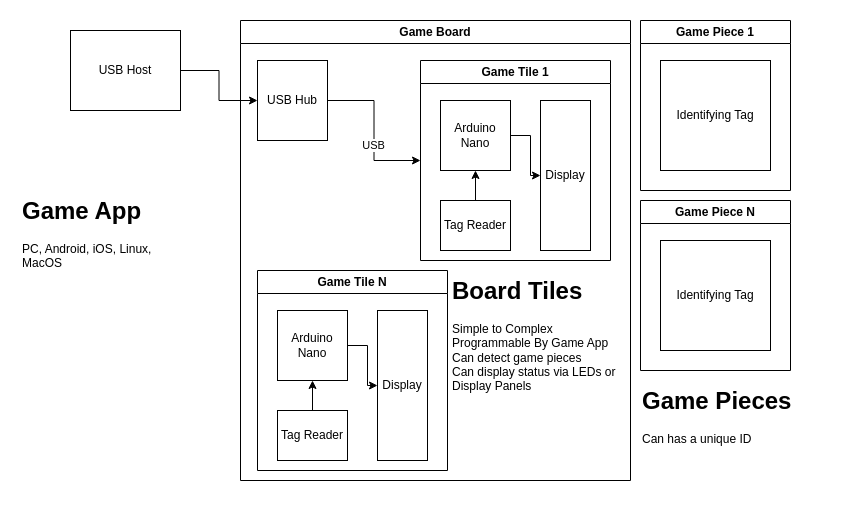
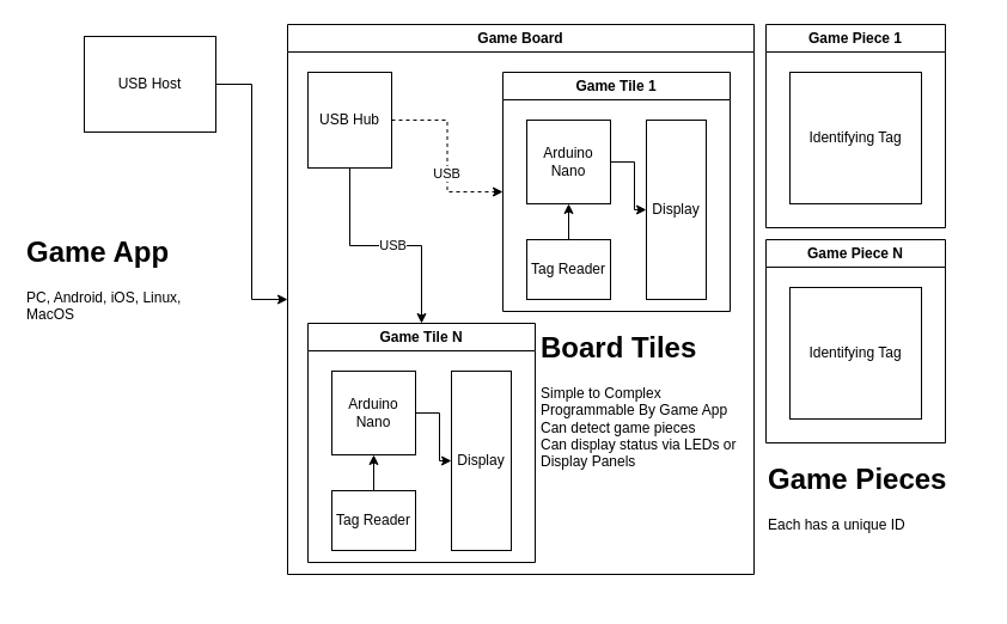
- <mxCell id="2" style="edgeStyle=orthogonalEdgeStyle;rounded=0;orthogonalLoop=1;jettySize=auto;html=1;" edge="1" parent="1" source="3" target="9"><mxGeometry relative="1" as="geometry"><mxPoint x="180" y="110" as="targetPoint" /></mxGeometry></mxCell>
+ <mxCell id="2" style="edgeStyle=orthogonalEdgeStyle;rounded=0;orthogonalLoop=1;jettySize=auto;html=1;entryX=0;entryY=0.5;entryDx=0;entryDy=0;" edge="1" parent="1" source="3" target="4"><mxGeometry relative="1" as="geometry"><mxPoint x="180" y="110" as="targetPoint" /></mxGeometry></mxCell>
- <mxCell id="5" style="edgeStyle=orthogonalEdgeStyle;rounded=0;orthogonalLoop=1;jettySize=auto;html=1;entryX=0;entryY=0.5;entryDx=0;entryDy=0;" edge="1" parent="4" source="9" target="10"><mxGeometry relative="1" as="geometry" /></mxCell>
+ <mxCell id="5" style="edgeStyle=orthogonalEdgeStyle;rounded=0;orthogonalLoop=1;jettySize=auto;html=1;entryX=0;entryY=0.5;entryDx=0;entryDy=0;dashed=1;" edge="1" parent="4" source="9" target="10"><mxGeometry relative="1" as="geometry" /></mxCell>
+ <mxCell id="7" style="edgeStyle=orthogonalEdgeStyle;rounded=0;orthogonalLoop=1;jettySize=auto;html=1;" edge="1" parent="4" source="9" target="16"><mxGeometry relative="1" as="geometry" /></mxCell>
+ <mxCell id="8" value="USB" style="edgeLabel;html=1;align=center;verticalAlign=middle;resizable=0;points=[];" vertex="1" connectable="0" parent="7"><mxGeometry x="0.049" y="1" relative="1" as="geometry"><mxPoint as="offset" /></mxGeometry></mxCell>
- <mxCell id="28" value="&lt;h1 style=&quot;margin-top: 0px;&quot;&gt;Game Pieces&lt;/h1&gt;&lt;div&gt;Can has a unique ID&lt;/div&gt;" style="text;html=1;whiteSpace=wrap;overflow=hidden;rounded=0;" vertex="1" parent="1"><mxGeometry x="640" y="380" width="180" height="120" as="geometry" /></mxCell>
+ <mxCell id="28" value="&lt;h1 style=&quot;margin-top: 0px;&quot;&gt;Game Pieces&lt;/h1&gt;&lt;div&gt;Each has a unique ID&lt;/div&gt;" style="text;html=1;whiteSpace=wrap;overflow=hidden;rounded=0;" vertex="1" parent="1"><mxGeometry x="640" y="380" width="180" height="120" as="geometry" /></mxCell>
